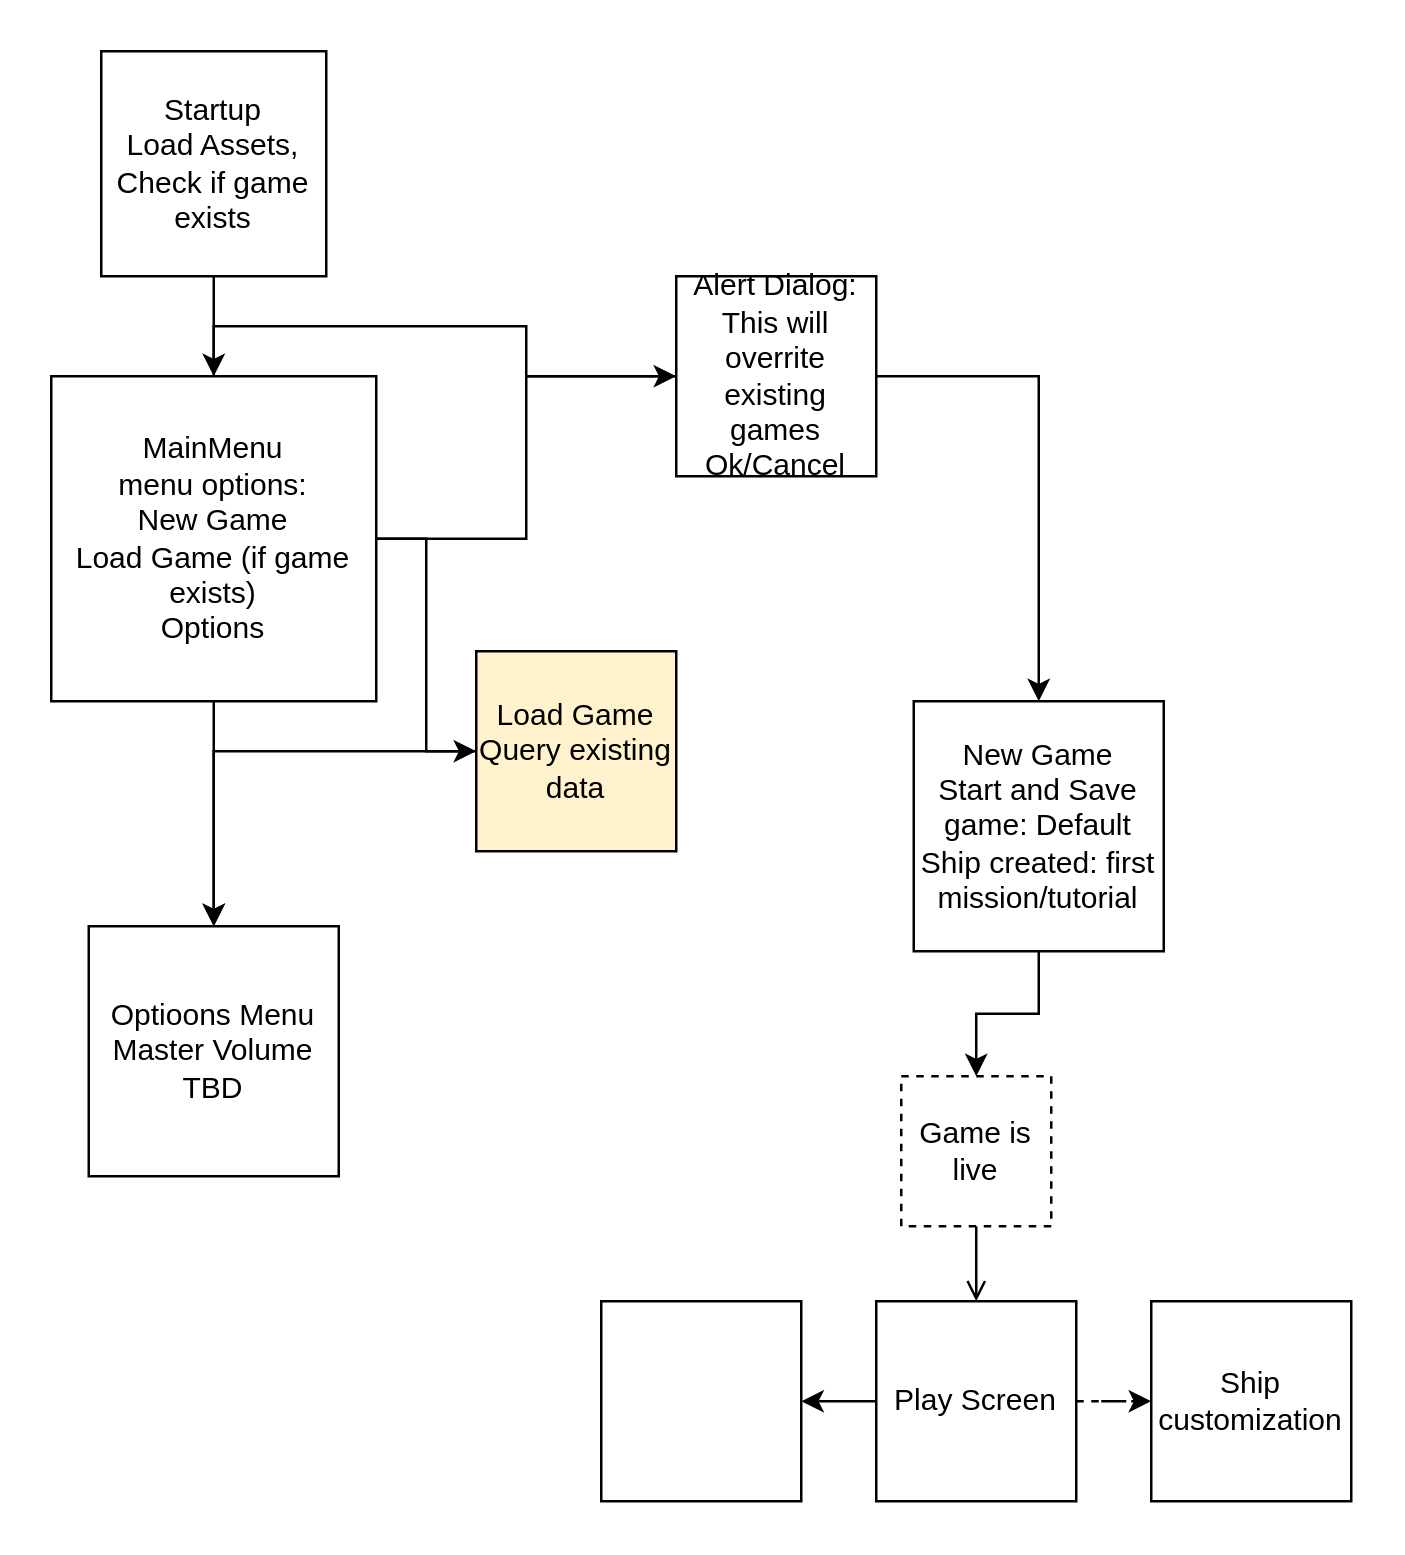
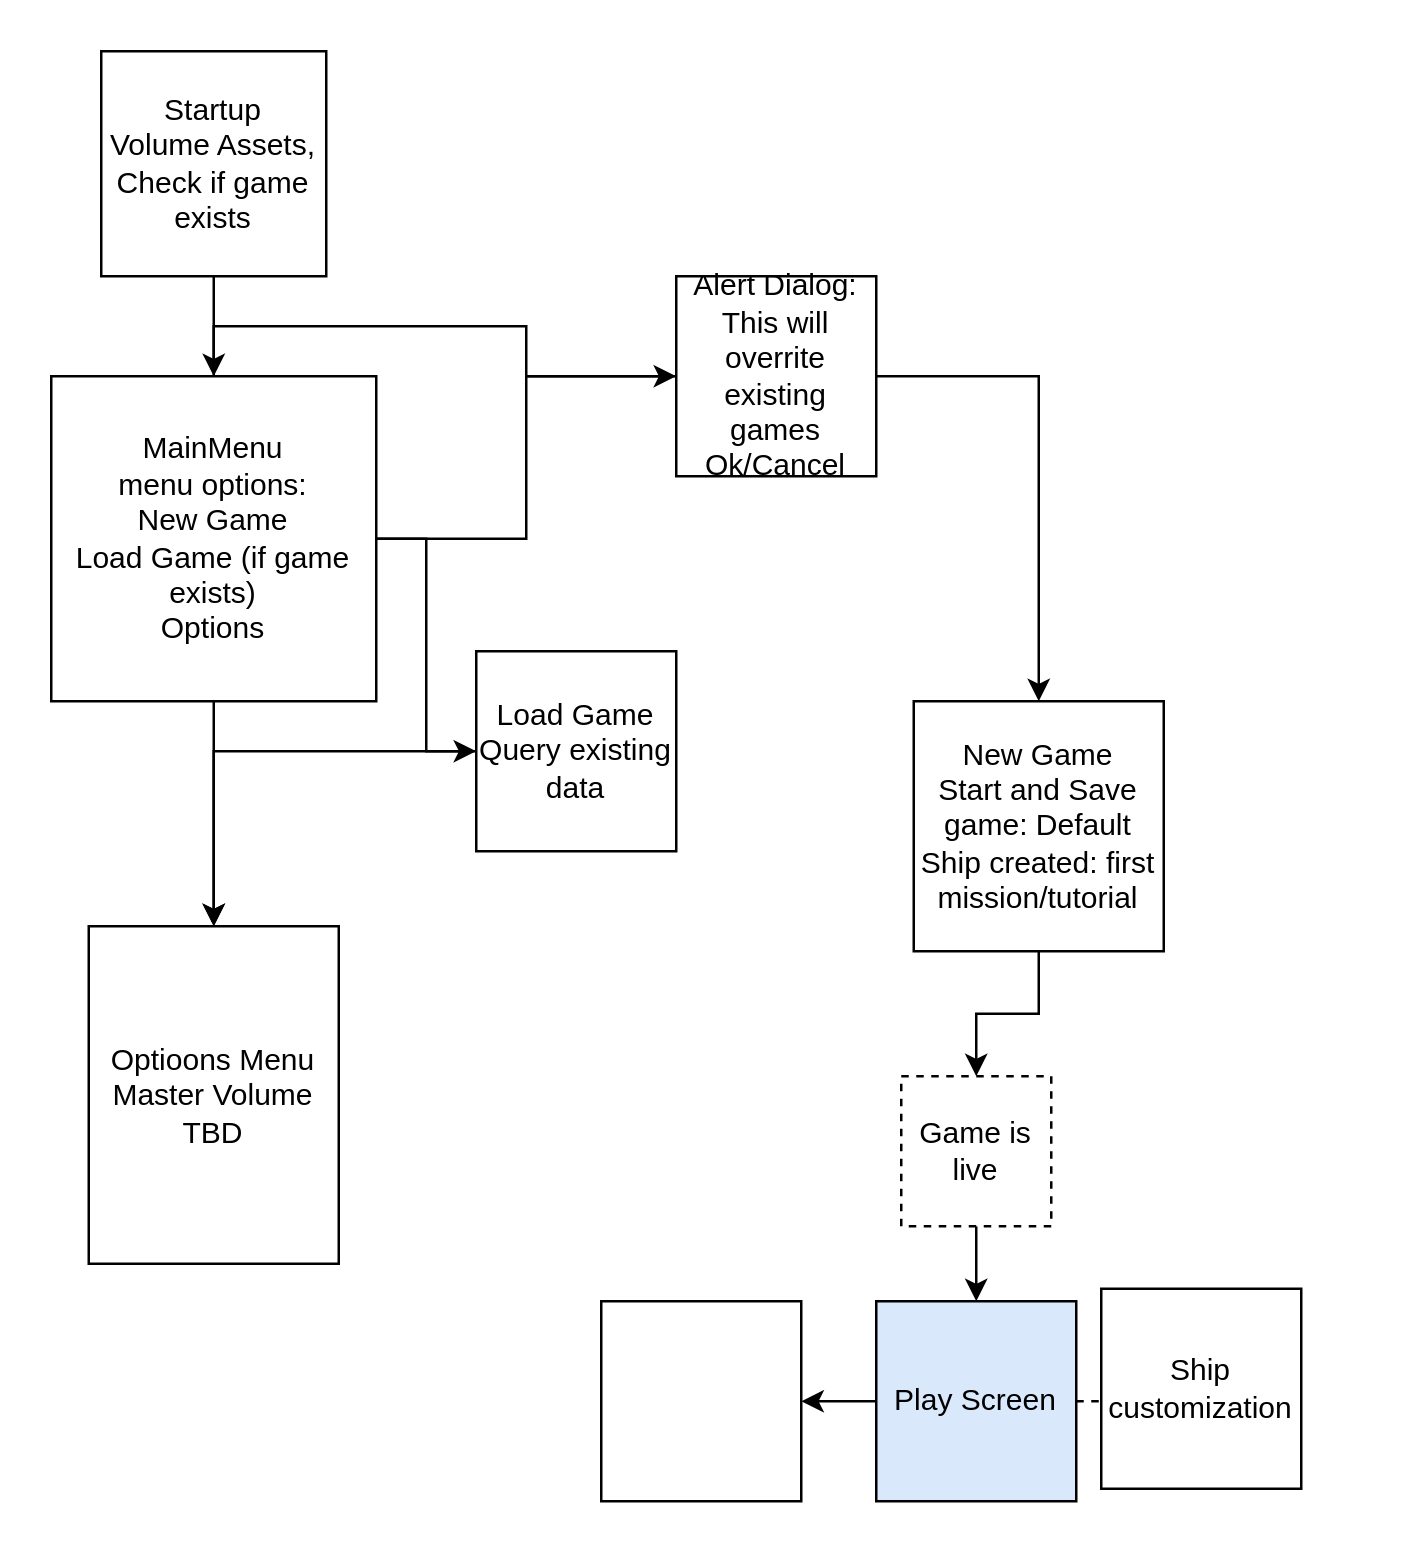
- <mxCell id="15" value="Startup&lt;br&gt;Load Assets,&lt;br&gt;Check if game exists" style="whiteSpace=wrap;html=1;aspect=fixed;" vertex="1" parent="1"><mxGeometry x="40" y="20" width="90" height="90" as="geometry" /></mxCell>
+ <mxCell id="15" value="Startup&lt;br&gt;Volume Assets,&lt;br&gt;Check if game exists" style="whiteSpace=wrap;html=1;aspect=fixed;" vertex="1" parent="1"><mxGeometry x="40" y="20" width="90" height="90" as="geometry" /></mxCell>
- <mxCell id="10" value="Load Game&lt;br&gt;Query existing data" style="whiteSpace=wrap;html=1;aspect=fixed;fillColor=#fff2cc;" vertex="1" parent="1"><mxGeometry x="190" y="260" width="80" height="80" as="geometry" /></mxCell>
+ <mxCell id="10" value="Load Game&lt;br&gt;Query existing data" style="whiteSpace=wrap;html=1;aspect=fixed;" vertex="1" parent="1"><mxGeometry x="190" y="260" width="80" height="80" as="geometry" /></mxCell>
- <mxCell id="14" value="Optioons Menu&lt;br&gt;Master Volume&lt;br&gt;TBD" style="whiteSpace=wrap;html=1;aspect=fixed;" vertex="1" parent="1"><mxGeometry x="35" y="370" width="100" height="100" as="geometry" /></mxCell>
+ <mxCell id="14" value="Optioons Menu&lt;br&gt;Master Volume&lt;br&gt;TBD" style="whiteSpace=wrap;html=1;aspect=fixed;" vertex="1" parent="1"><mxGeometry x="35" y="370" width="100" height="135" as="geometry" /></mxCell>
- <mxCell id="16" style="edgeStyle=orthogonalEdgeStyle;rounded=0;orthogonalLoop=1;jettySize=auto;html=1;endArrow=open;" edge="1" parent="1" source="17" target="20"><mxGeometry relative="1" as="geometry"><mxPoint x="390" y="550" as="targetPoint" /><Array as="points"><mxPoint x="390" y="540" /><mxPoint x="390" y="540" /></Array></mxGeometry></mxCell>
+ <mxCell id="16" style="edgeStyle=orthogonalEdgeStyle;rounded=0;orthogonalLoop=1;jettySize=auto;html=1;" edge="1" parent="1" source="17" target="20"><mxGeometry relative="1" as="geometry"><mxPoint x="390" y="550" as="targetPoint" /><Array as="points"><mxPoint x="390" y="540" /><mxPoint x="390" y="540" /></Array></mxGeometry></mxCell>
- <mxCell id="20" value="Play Screen" style="whiteSpace=wrap;html=1;aspect=fixed;" vertex="1" parent="1"><mxGeometry x="350" y="520" width="80" height="80" as="geometry" /></mxCell>
+ <mxCell id="20" value="Play Screen" style="whiteSpace=wrap;html=1;aspect=fixed;fillColor=#dae8fc;" vertex="1" parent="1"><mxGeometry x="350" y="520" width="80" height="80" as="geometry" /></mxCell>
- <mxCell id="21" value="Ship customization" style="whiteSpace=wrap;html=1;aspect=fixed;" vertex="1" parent="1"><mxGeometry x="460" y="520" width="80" height="80" as="geometry" /></mxCell>
+ <mxCell id="21" value="Ship customization" style="whiteSpace=wrap;html=1;aspect=fixed;" vertex="1" parent="1"><mxGeometry x="440" y="515" width="80" height="80" as="geometry" /></mxCell>
